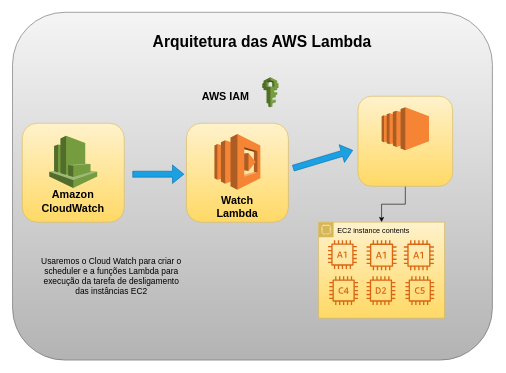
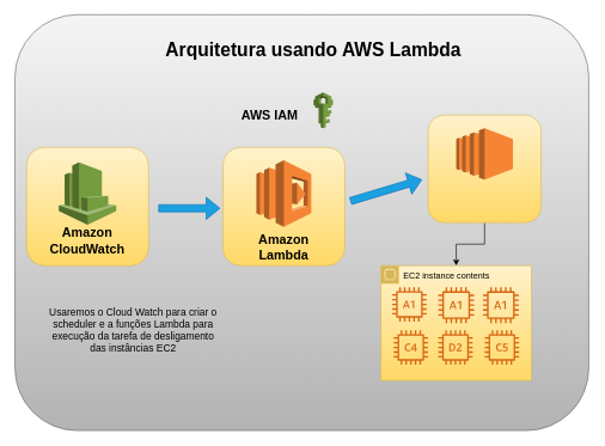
- <mxCell id="23" value="&lt;font size=&quot;1&quot;&gt;&lt;b style=&quot;font-size: 26px&quot;&gt;Arquitetura das AWS Lambda&amp;nbsp;&lt;/b&gt;&lt;/font&gt;" style="text;html=1;strokeColor=none;fillColor=none;align=center;verticalAlign=middle;whiteSpace=wrap;rounded=0;" vertex="1" parent="1"><mxGeometry x="180" y="50" width="520" height="40" as="geometry" /></mxCell>
+ <mxCell id="23" value="&lt;font size=&quot;1&quot;&gt;&lt;b style=&quot;font-size: 26px&quot;&gt;Arquitetura usando AWS Lambda&amp;nbsp;&lt;/b&gt;&lt;/font&gt;" style="text;html=1;strokeColor=none;fillColor=none;align=center;verticalAlign=middle;whiteSpace=wrap;rounded=0;" vertex="1" parent="1"><mxGeometry x="180" y="50" width="520" height="40" as="geometry" /></mxCell>
- <mxCell id="19" value="&lt;font style=&quot;font-size: 18px&quot;&gt;&lt;b&gt;Watch Lambda&lt;/b&gt;&lt;/font&gt;" style="text;html=1;strokeColor=none;fillColor=none;align=center;verticalAlign=middle;whiteSpace=wrap;rounded=0;" vertex="1" parent="1"><mxGeometry x="335" y="330" width="120" height="30" as="geometry" /></mxCell>
+ <mxCell id="19" value="&lt;font style=&quot;font-size: 18px&quot;&gt;&lt;b&gt;Amazon Lambda&lt;/b&gt;&lt;/font&gt;" style="text;html=1;strokeColor=none;fillColor=none;align=center;verticalAlign=middle;whiteSpace=wrap;rounded=0;" vertex="1" parent="1"><mxGeometry x="335" y="330" width="120" height="30" as="geometry" /></mxCell>
